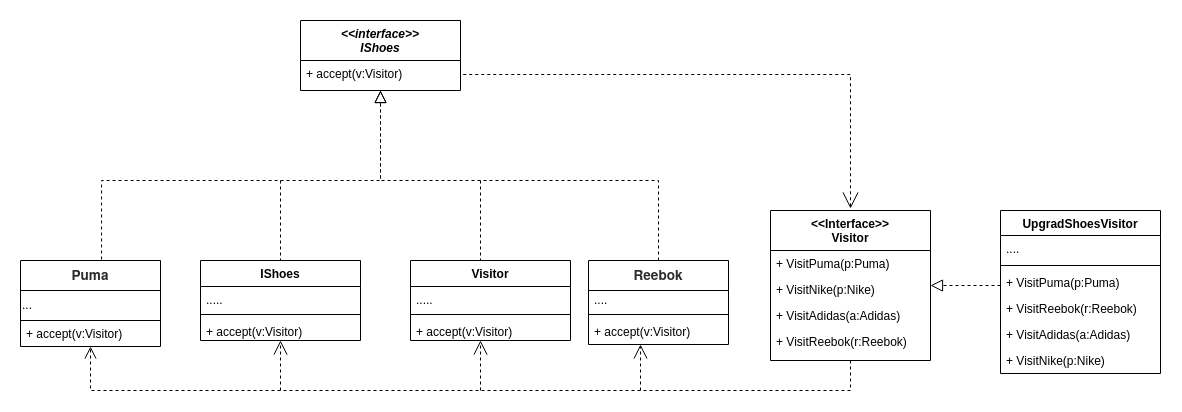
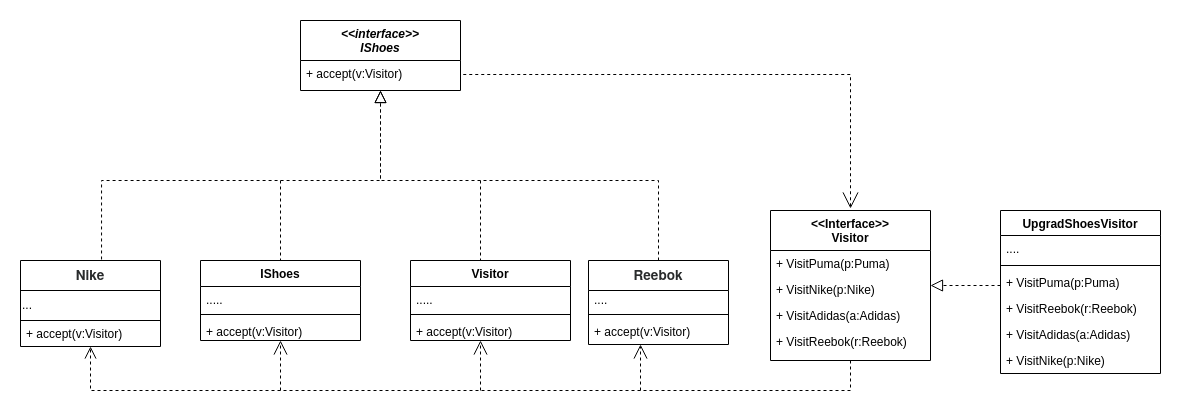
- <mxCell id="23" value="&lt;h3 style=&quot;box-sizing: inherit; margin: 1em 0px; font-size: 1.13em; font-family: &amp;quot;Helvetica Neue&amp;quot;, Helvetica, Arial, sans-serif; color: rgb(41, 43, 44); background-color: rgb(255, 255, 255);&quot;&gt;Puma&lt;/h3&gt;" style="swimlane;fontStyle=0;childLayout=stackLayout;horizontal=1;startSize=30;horizontalStack=0;resizeParent=1;resizeParentMax=0;resizeLast=0;collapsible=1;marginBottom=0;whiteSpace=wrap;html=1;" parent="1" vertex="1"><mxGeometry x="20" y="260" width="140" height="86" as="geometry" /></mxCell>
+ <mxCell id="23" value="&lt;h3 style=&quot;box-sizing: inherit; margin: 1em 0px; font-size: 1.13em; font-family: &amp;quot;Helvetica Neue&amp;quot;, Helvetica, Arial, sans-serif; color: rgb(41, 43, 44); background-color: rgb(255, 255, 255);&quot;&gt;Nike&lt;/h3&gt;" style="swimlane;fontStyle=0;childLayout=stackLayout;horizontal=1;startSize=30;horizontalStack=0;resizeParent=1;resizeParentMax=0;resizeLast=0;collapsible=1;marginBottom=0;whiteSpace=wrap;html=1;" parent="1" vertex="1"><mxGeometry x="20" y="260" width="140" height="86" as="geometry" /></mxCell>
